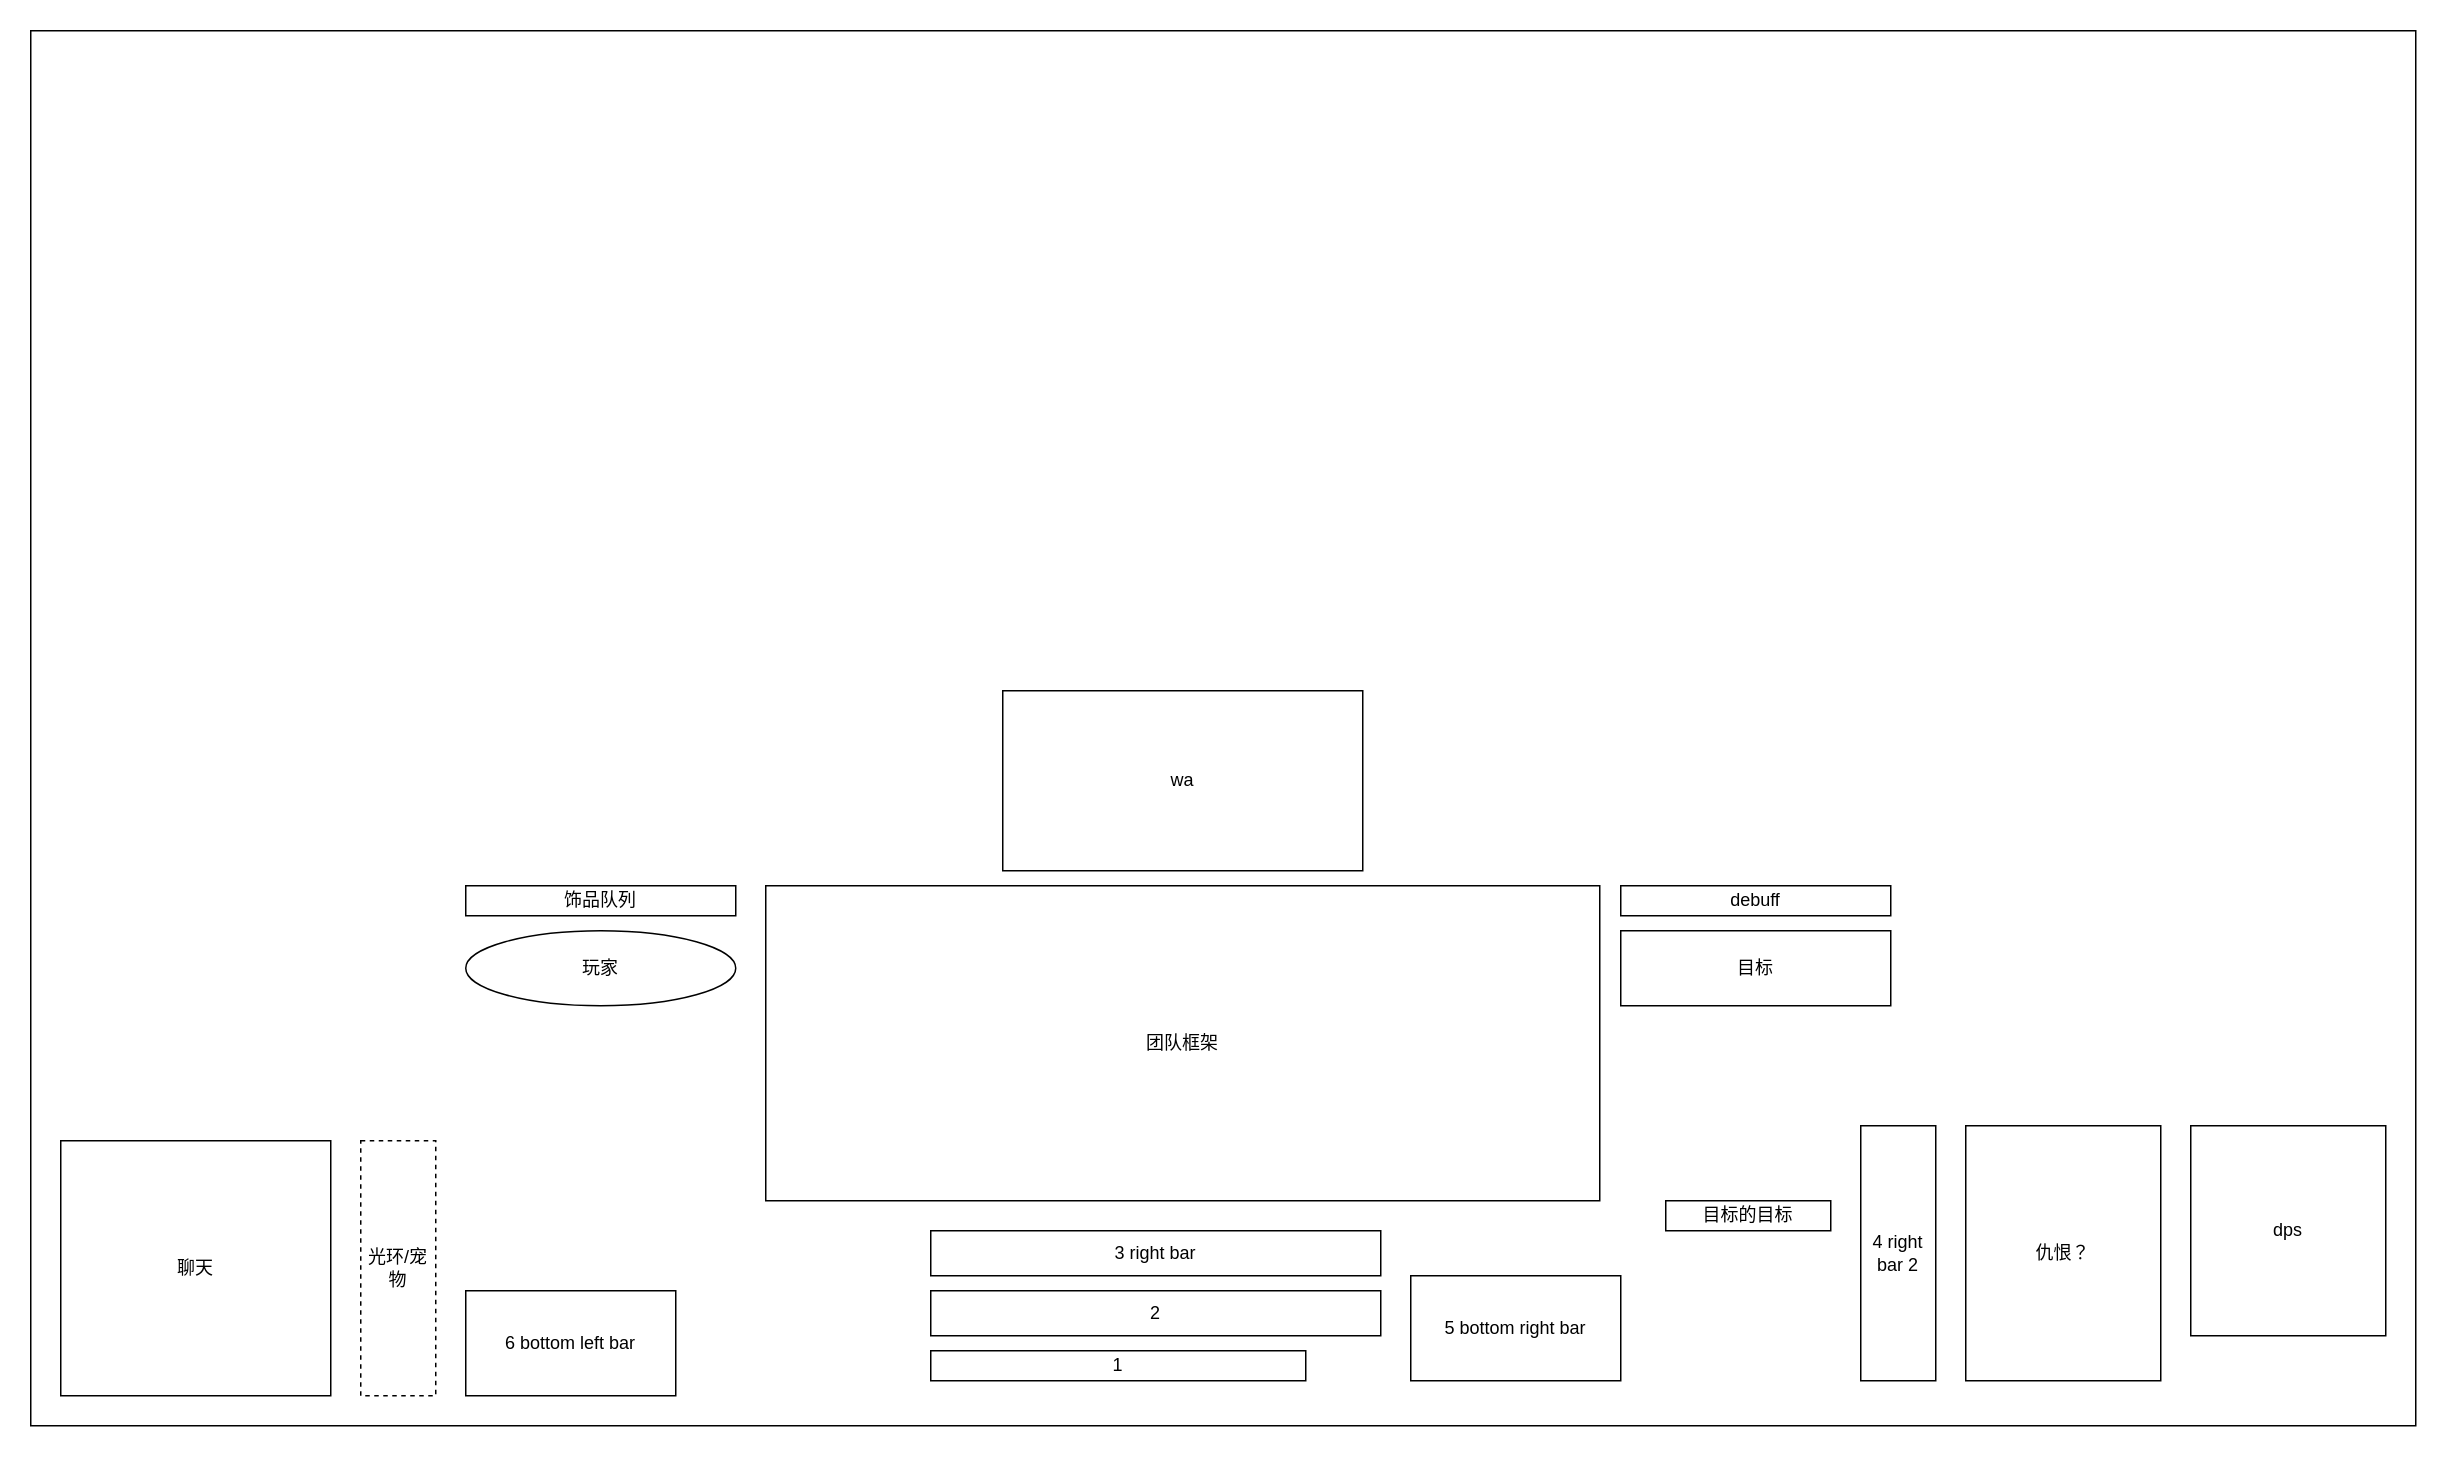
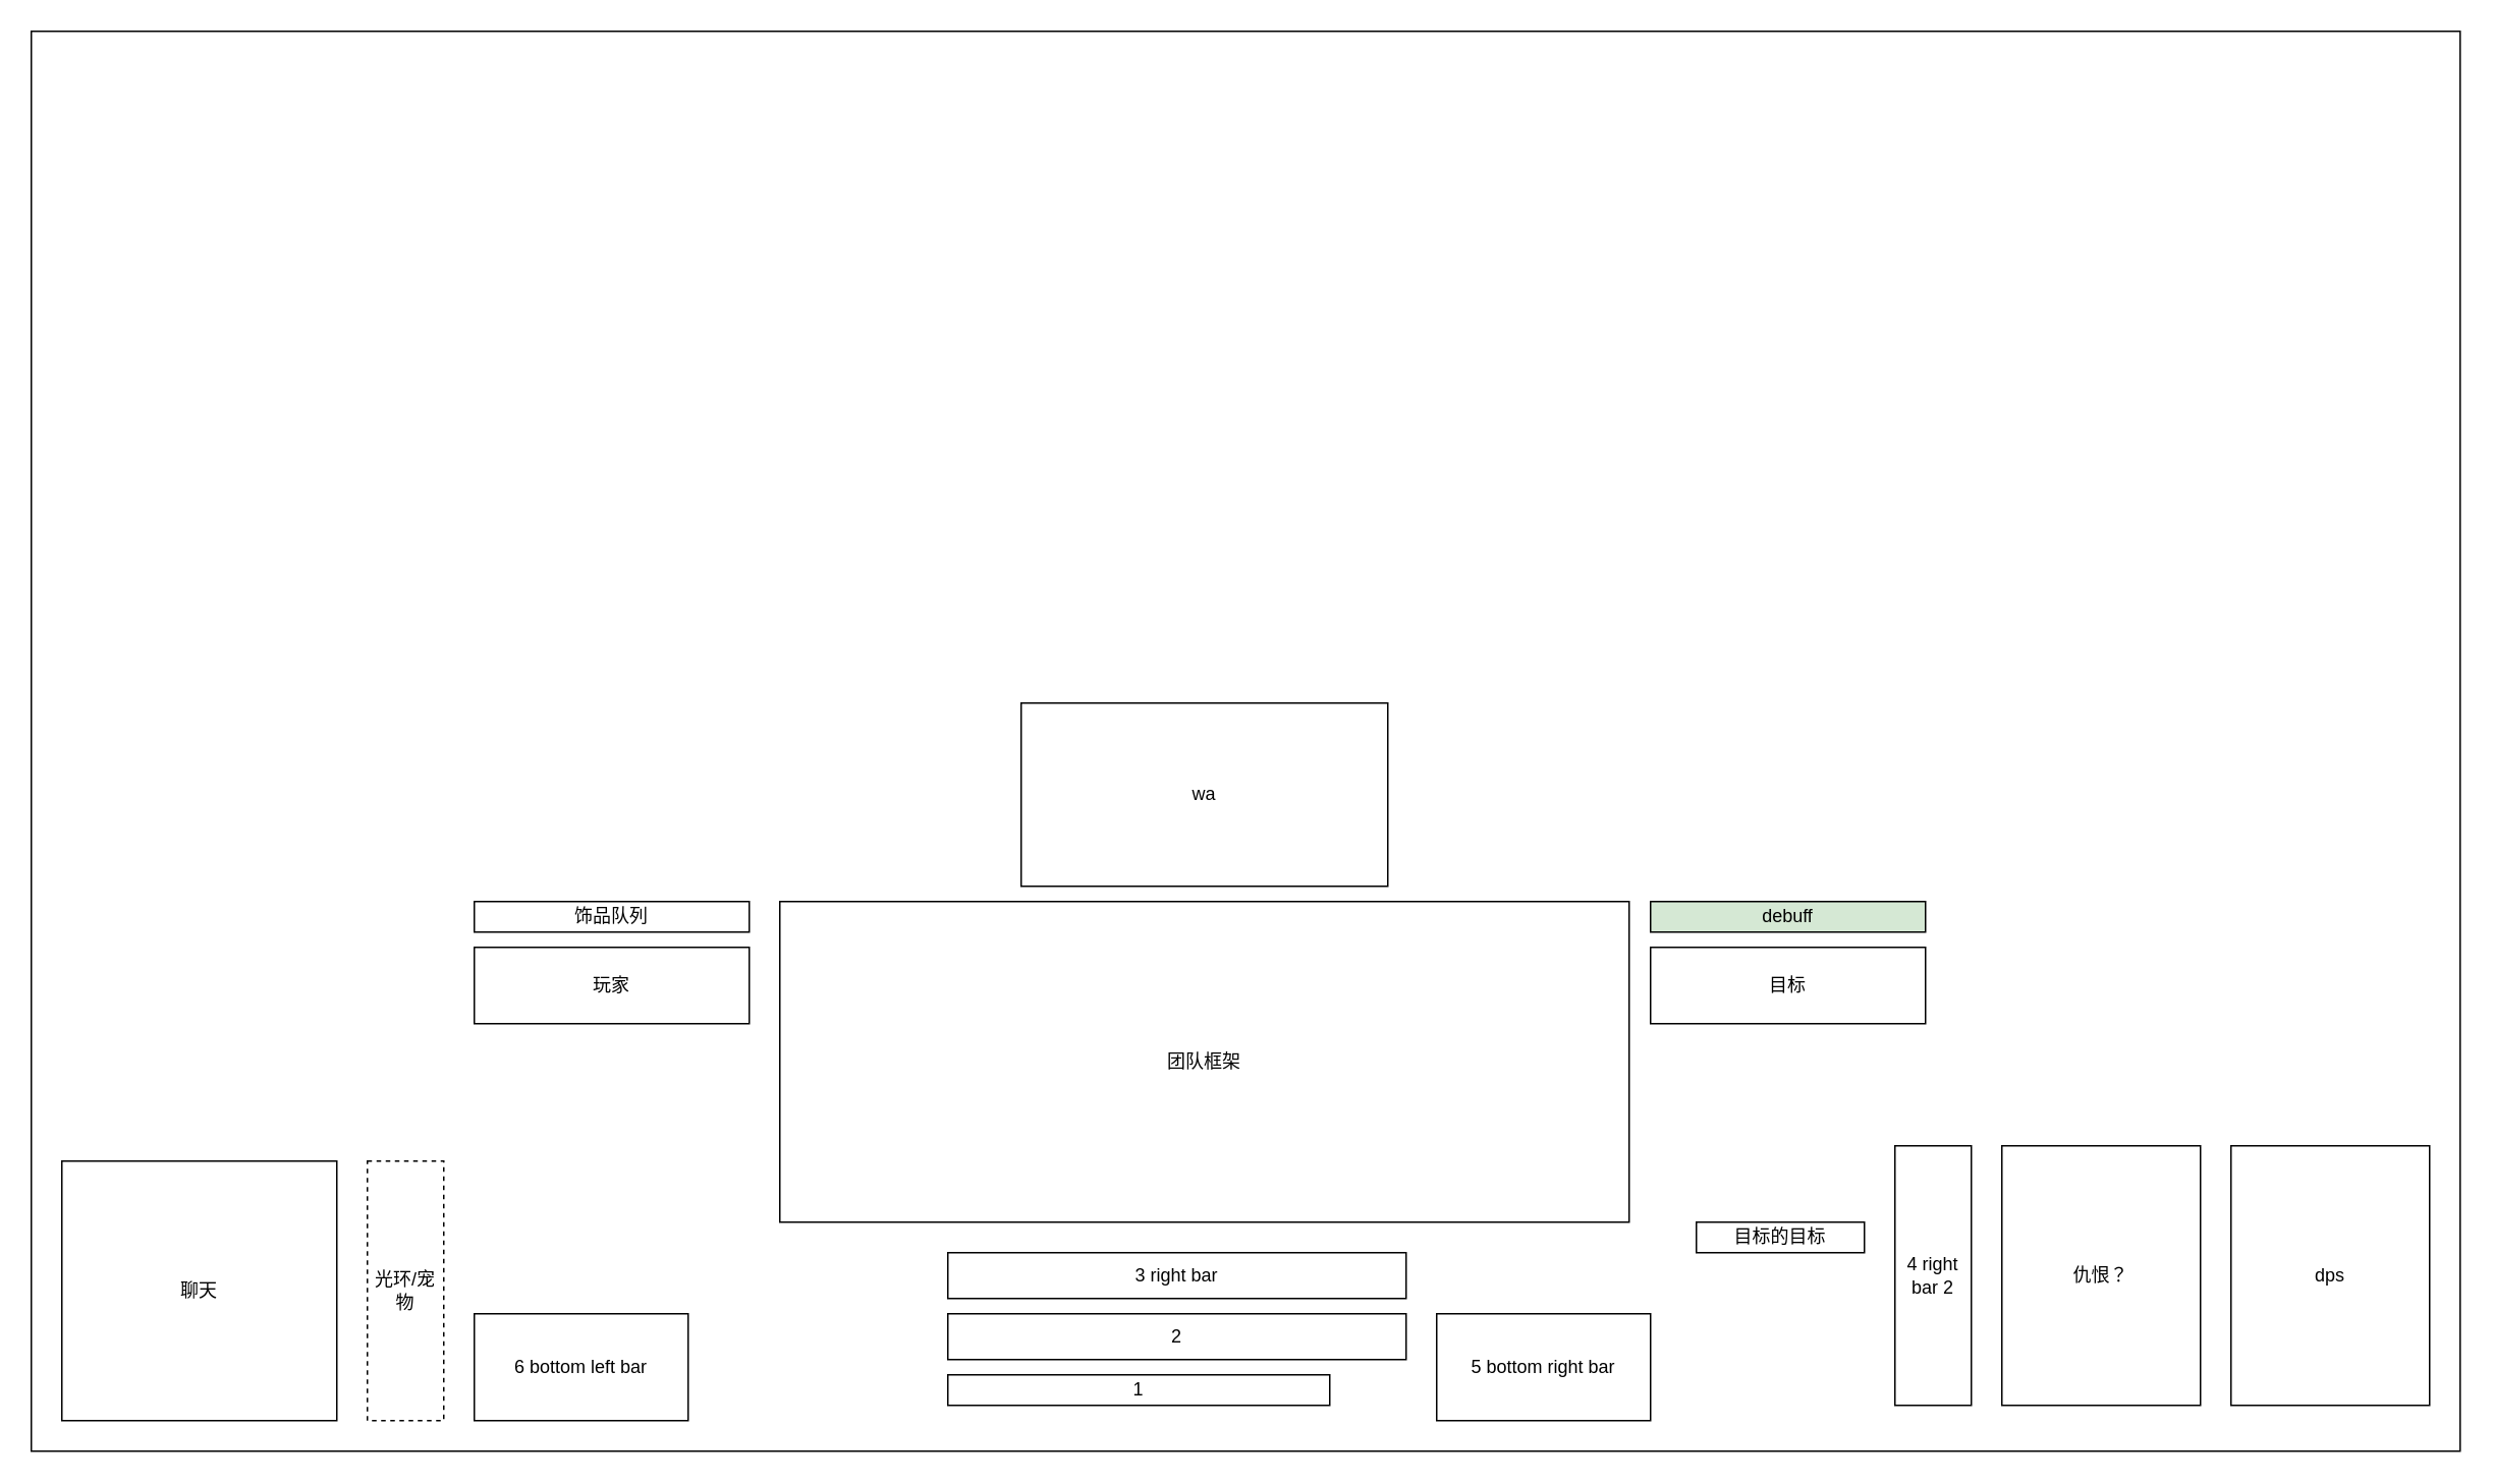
- <mxCell id="10" value="debuff" style="rounded=0;whiteSpace=wrap;html=1;" vertex="1" parent="1"><mxGeometry x="1080" y="590" width="180" height="20" as="geometry" /></mxCell>
+ <mxCell id="10" value="debuff" style="rounded=0;whiteSpace=wrap;html=1;fillColor=#d5e8d4;" vertex="1" parent="1"><mxGeometry x="1080" y="590" width="180" height="20" as="geometry" /></mxCell>
- <mxCell id="7" value="玩家" style="ellipse;whiteSpace=wrap;html=1;" vertex="1" parent="1"><mxGeometry x="310" y="620" width="180" height="50" as="geometry" /></mxCell>
+ <mxCell id="7" value="玩家" style="rounded=0;whiteSpace=wrap;html=1;" vertex="1" parent="1"><mxGeometry x="310" y="620" width="180" height="50" as="geometry" /></mxCell>
- <mxCell id="16" value="dps" style="rounded=0;whiteSpace=wrap;html=1;" vertex="1" parent="1"><mxGeometry x="1460" y="750" width="130" height="140" as="geometry" /></mxCell>
+ <mxCell id="16" value="dps" style="rounded=0;whiteSpace=wrap;html=1;" vertex="1" parent="1"><mxGeometry x="1460" y="750" width="130" height="170" as="geometry" /></mxCell>
- <mxCell id="11" value="5 bottom right bar" style="rounded=0;whiteSpace=wrap;html=1;" vertex="1" parent="1"><mxGeometry x="940" y="850" width="140" height="70" as="geometry" /></mxCell>
+ <mxCell id="11" value="5 bottom right bar" style="rounded=0;whiteSpace=wrap;html=1;" vertex="1" parent="1"><mxGeometry x="940" y="860" width="140" height="70" as="geometry" /></mxCell>
